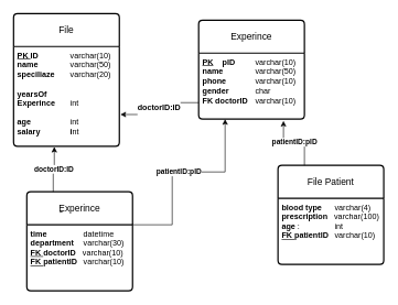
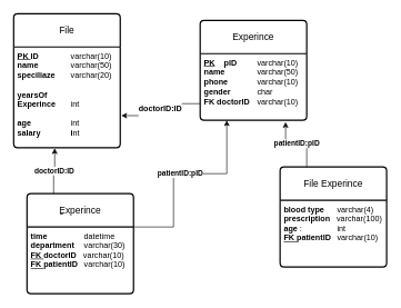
- <mxCell id="11" value="File Patient" style="swimlane;childLayout=stackLayout;horizontal=1;startSize=50;horizontalStack=0;rounded=1;fontSize=14;fontStyle=0;strokeWidth=2;resizeParent=0;resizeLast=1;shadow=0;dashed=0;align=center;arcSize=4;whiteSpace=wrap;html=1;" vertex="1" parent="1"><mxGeometry x="420" y="250" width="160" height="150" as="geometry" /></mxCell>
+ <mxCell id="11" value="File Experince" style="swimlane;childLayout=stackLayout;horizontal=1;startSize=50;horizontalStack=0;rounded=1;fontSize=14;fontStyle=0;strokeWidth=2;resizeParent=0;resizeLast=1;shadow=0;dashed=0;align=center;arcSize=4;whiteSpace=wrap;html=1;" vertex="1" parent="1"><mxGeometry x="420" y="250" width="160" height="150" as="geometry" /></mxCell>
